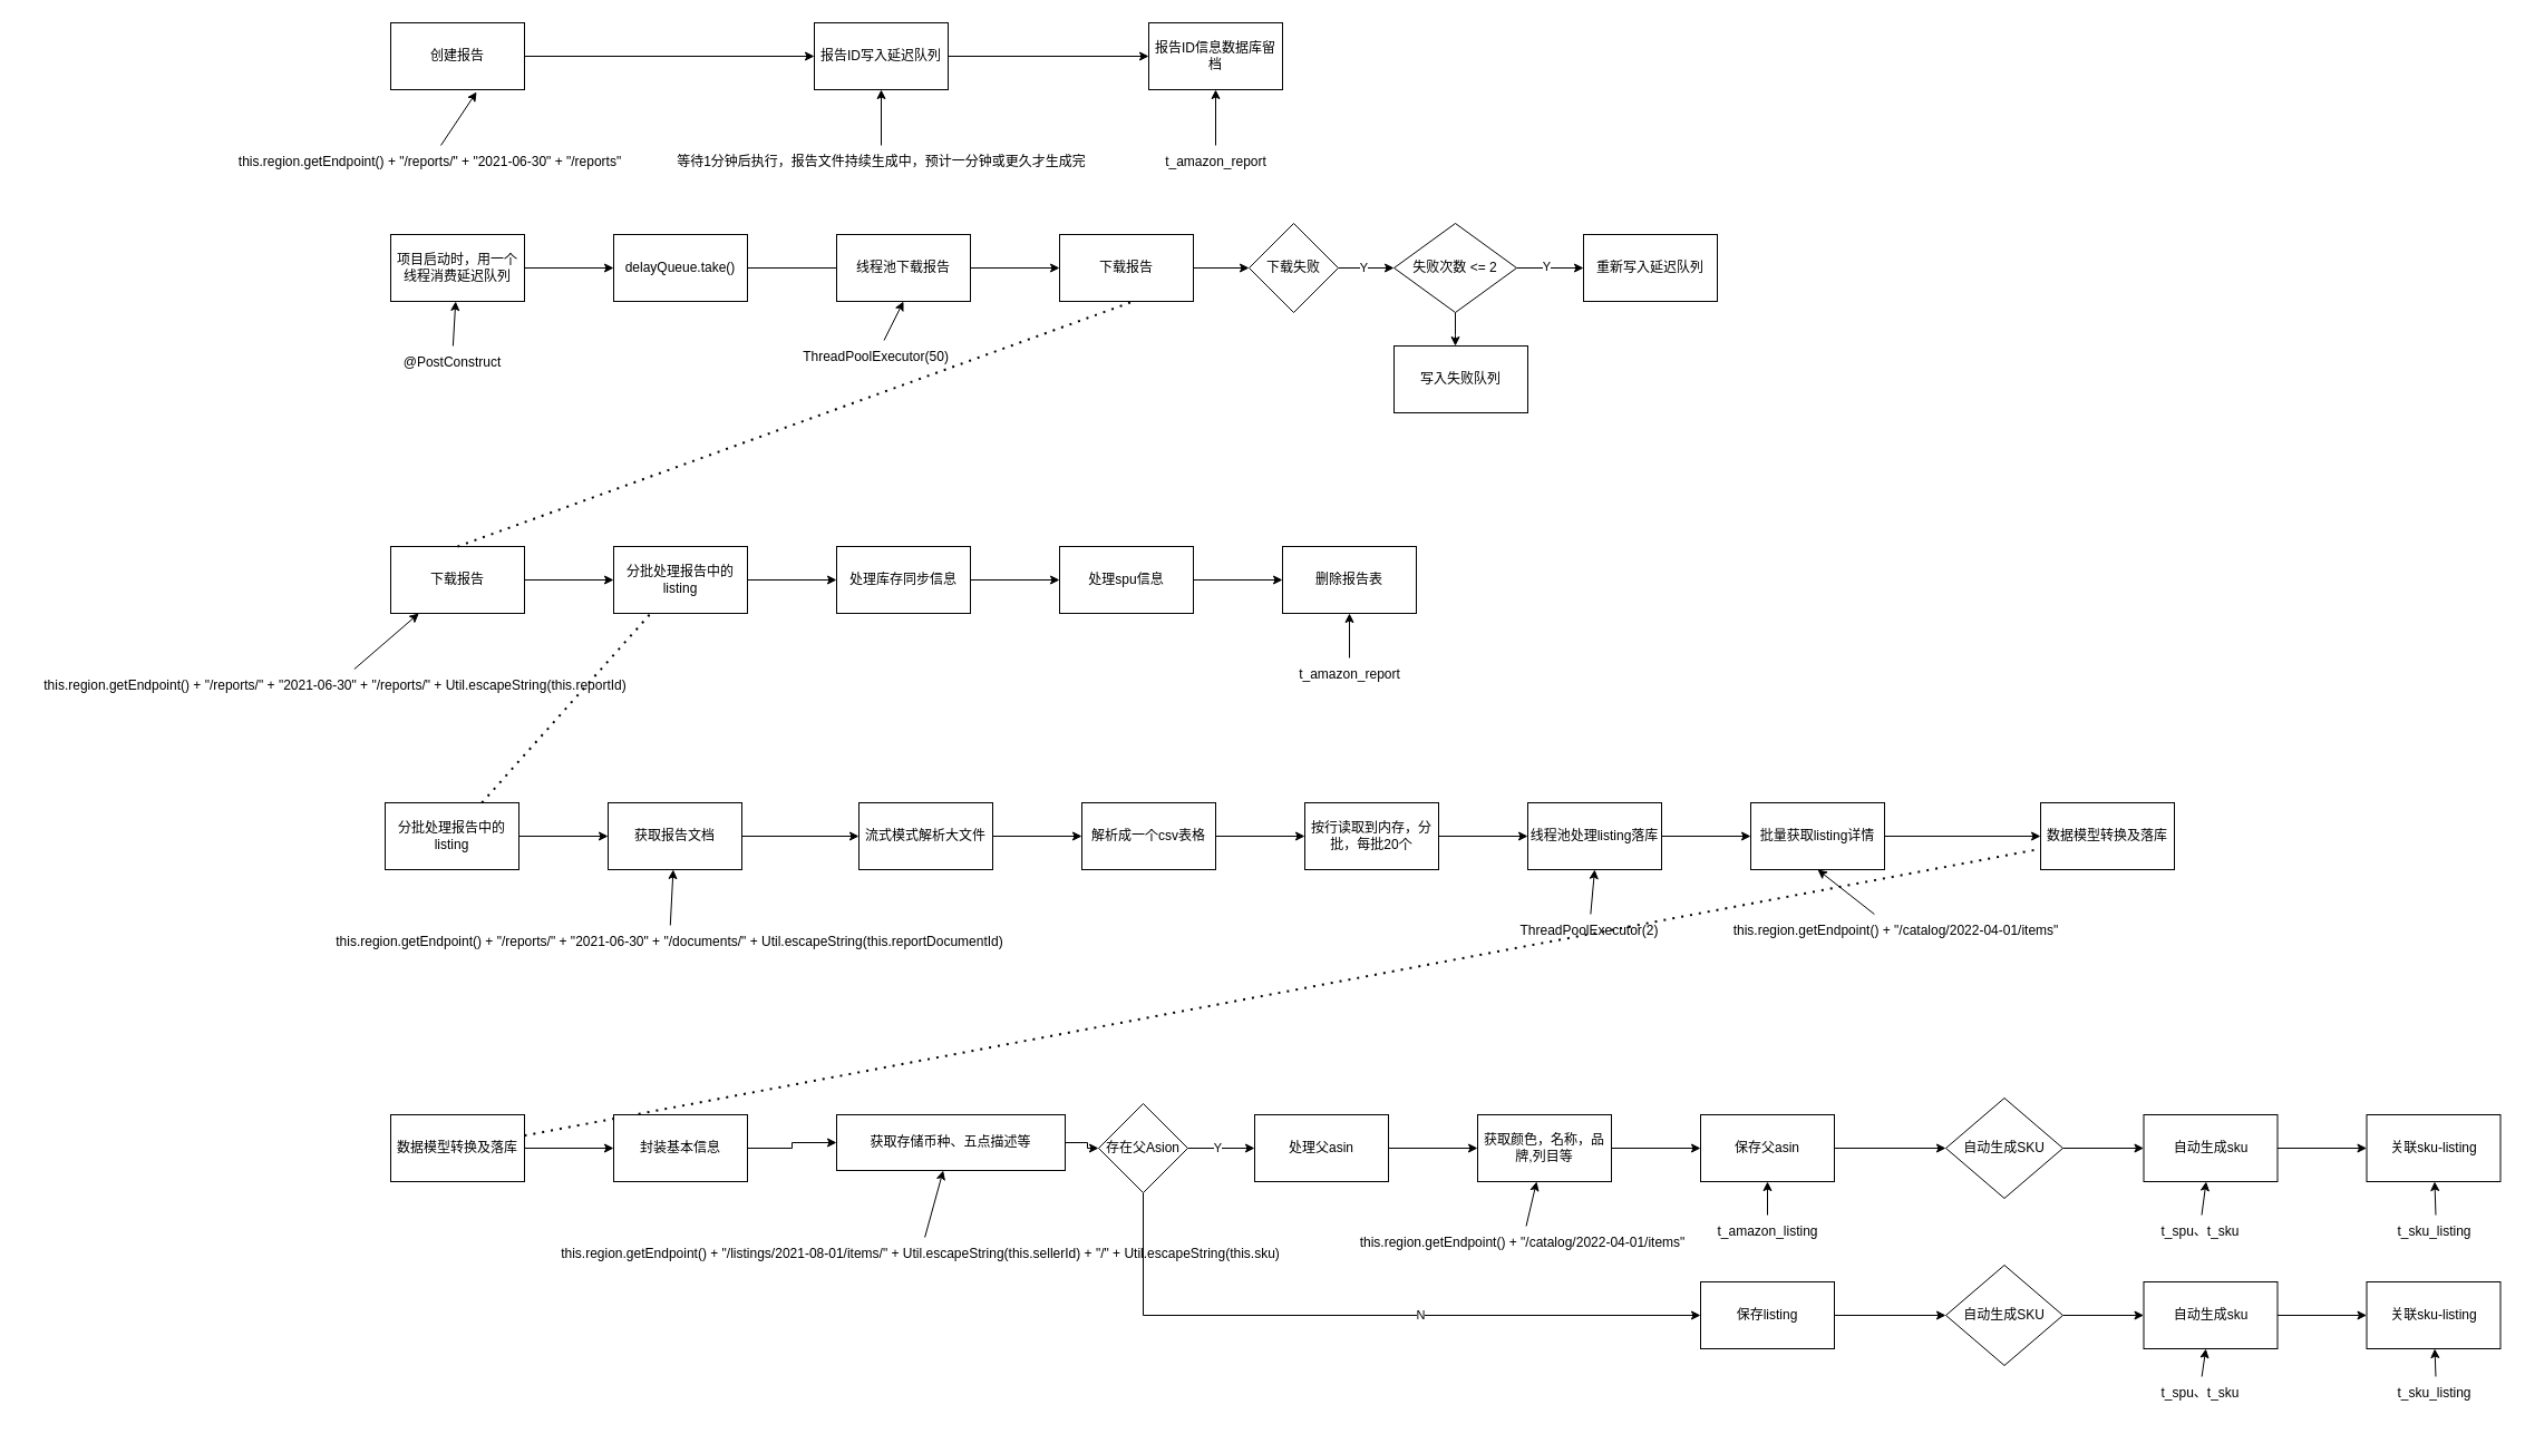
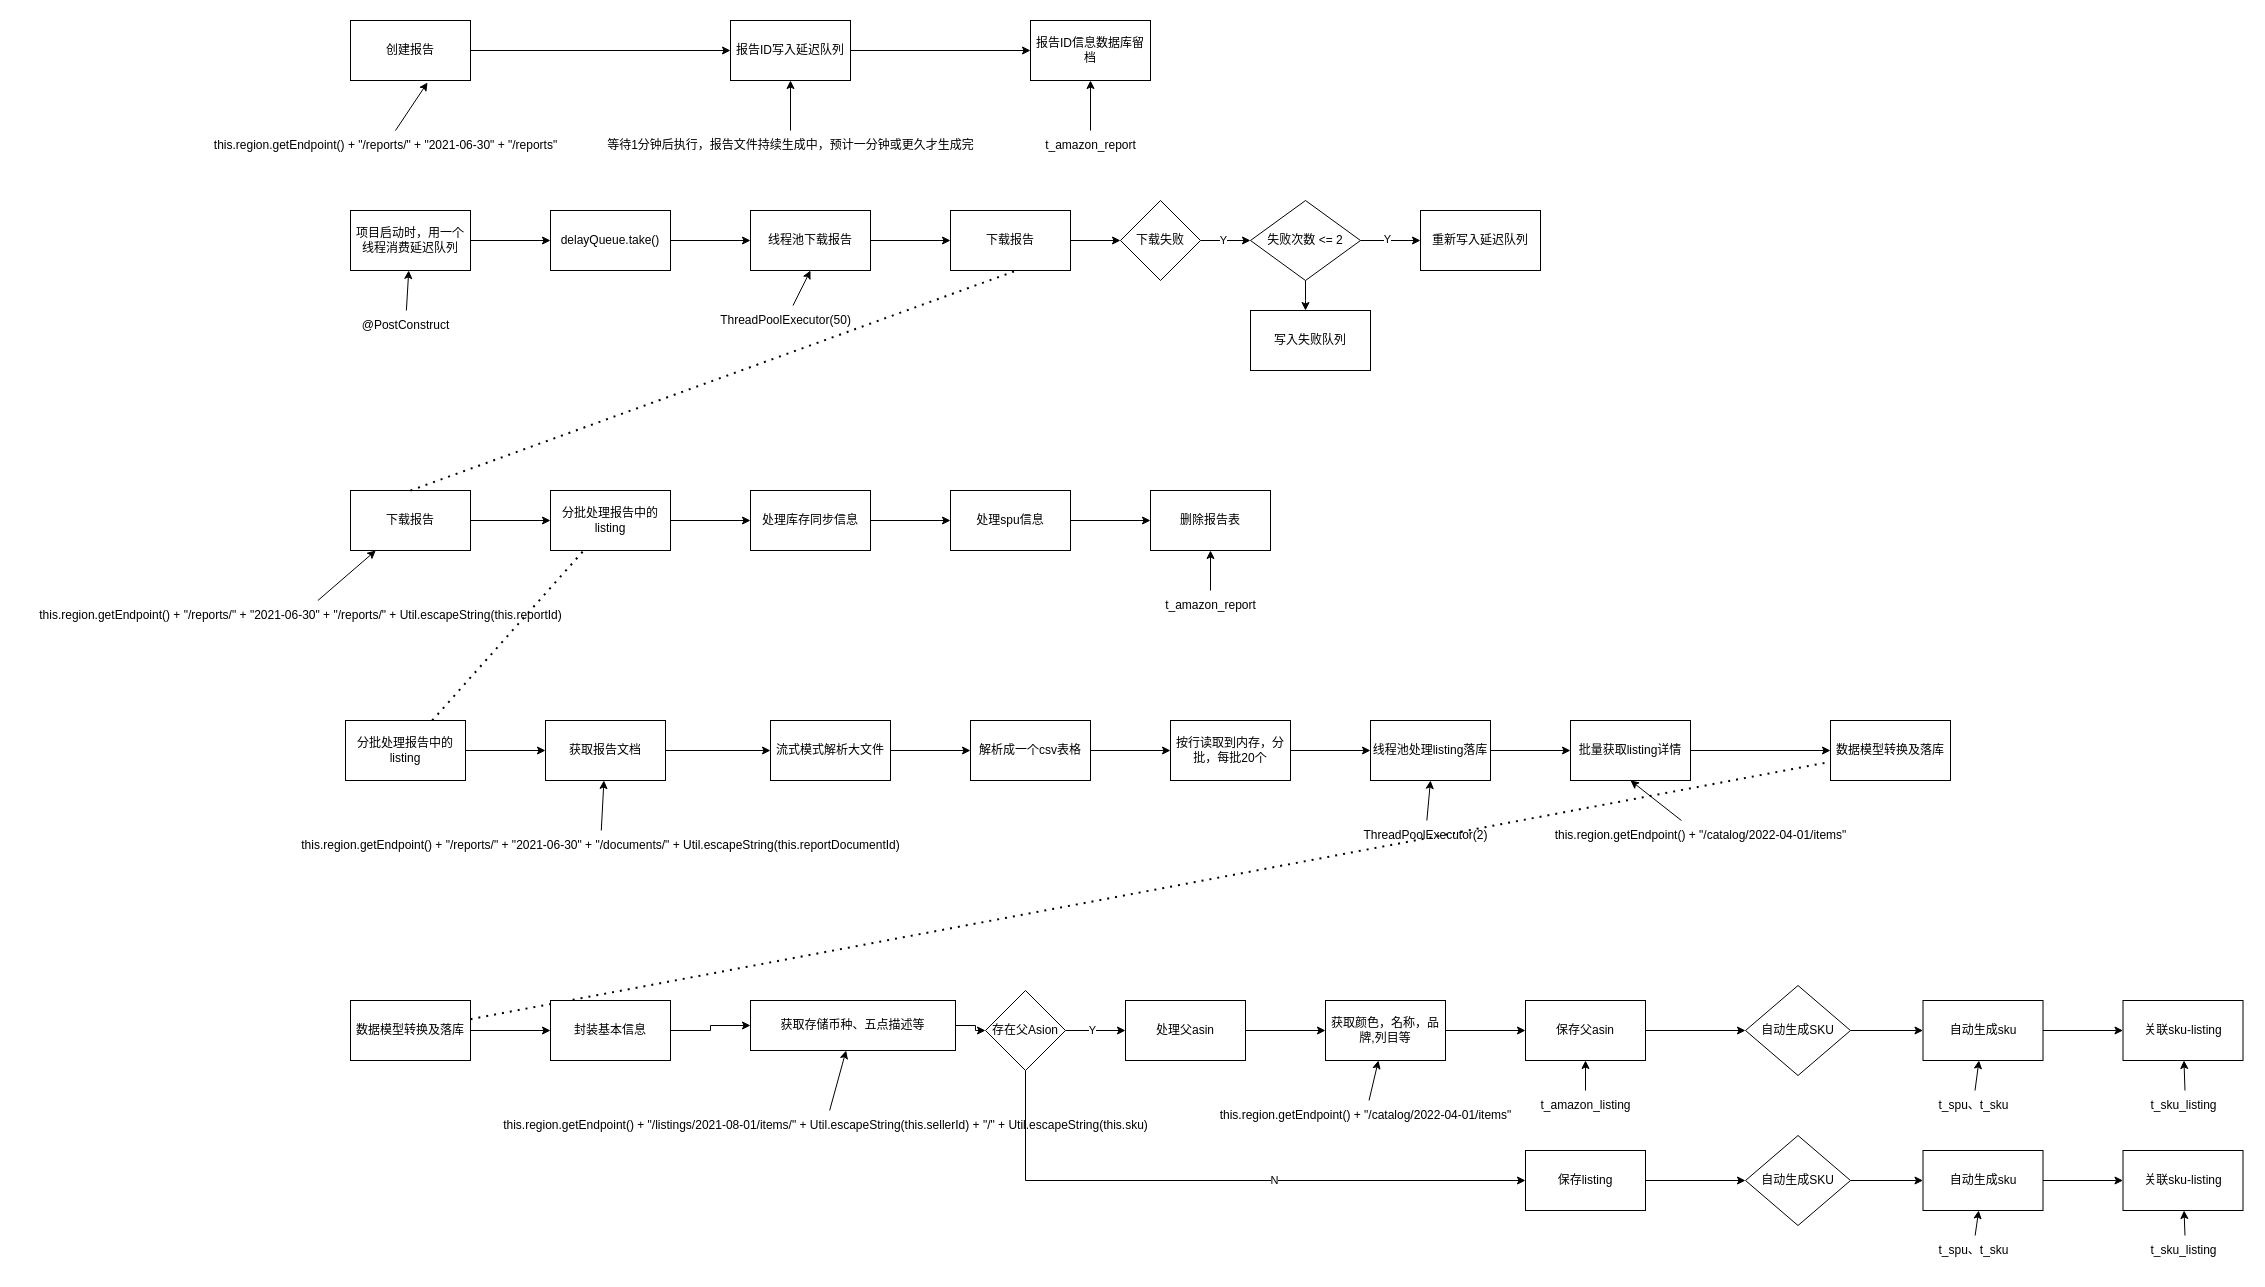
- <mxCell id="17" value="" style="edgeStyle=orthogonalEdgeStyle;rounded=0;orthogonalLoop=1;jettySize=auto;html=1;endArrow=none;" edge="1" parent="1" source="18" target="20"><mxGeometry relative="1" as="geometry" /></mxCell>
+ <mxCell id="17" value="" style="edgeStyle=orthogonalEdgeStyle;rounded=0;orthogonalLoop=1;jettySize=auto;html=1;" edge="1" parent="1" source="18" target="20"><mxGeometry relative="1" as="geometry" /></mxCell>
